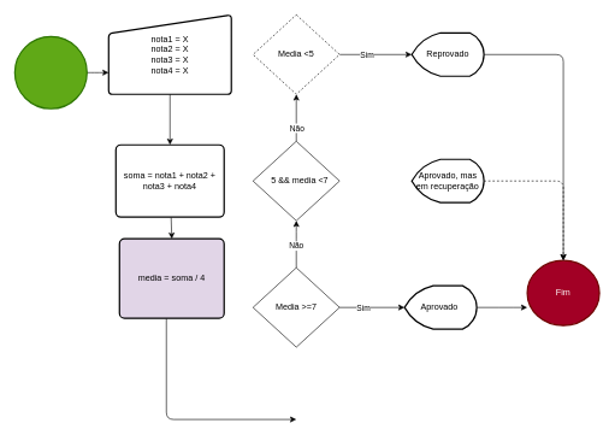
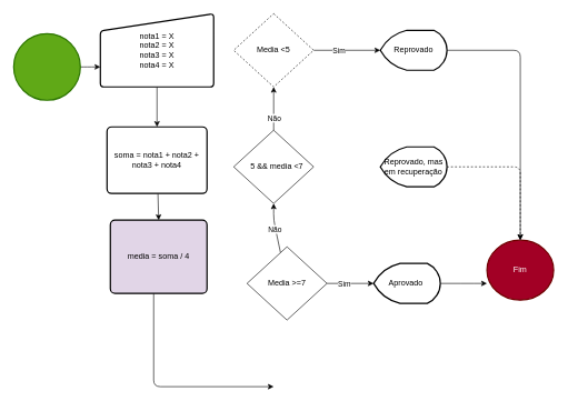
- <mxCell id="7" value="soma = nota1 + nota2 + nota3 + nota4" style="rounded=1;whiteSpace=wrap;html=1;absoluteArcSize=1;arcSize=14;strokeWidth=2;" parent="1" vertex="1"><mxGeometry x="160" y="200" width="150" height="100" as="geometry" /></mxCell>
+ <mxCell id="7" value="soma = nota1 + nota2 + nota3 + nota4" style="rounded=1;whiteSpace=wrap;html=1;absoluteArcSize=1;arcSize=14;strokeWidth=2;" parent="1" vertex="1"><mxGeometry x="160" y="190" width="150" height="100" as="geometry" /></mxCell>
- <mxCell id="19" value="Aprovado, mas em recuperação" style="strokeWidth=2;html=1;shape=mxgraph.flowchart.display;whiteSpace=wrap;" vertex="1" parent="1"><mxGeometry x="570" y="220" width="100" height="60" as="geometry" /></mxCell>
+ <mxCell id="19" value="Reprovado, mas em recuperação" style="strokeWidth=2;html=1;shape=mxgraph.flowchart.display;whiteSpace=wrap;" vertex="1" parent="1"><mxGeometry x="570" y="220" width="100" height="60" as="geometry" /></mxCell>
- <mxCell id="17" value="Media &amp;gt;=7" style="rhombus;whiteSpace=wrap;html=1;" parent="1" vertex="1"><mxGeometry x="350" y="370" width="120" height="110" as="geometry" /></mxCell>
+ <mxCell id="17" value="Media &amp;gt;=7" style="rhombus;whiteSpace=wrap;html=1;" parent="1" vertex="1"><mxGeometry x="370" y="370" width="120" height="110" as="geometry" /></mxCell>
